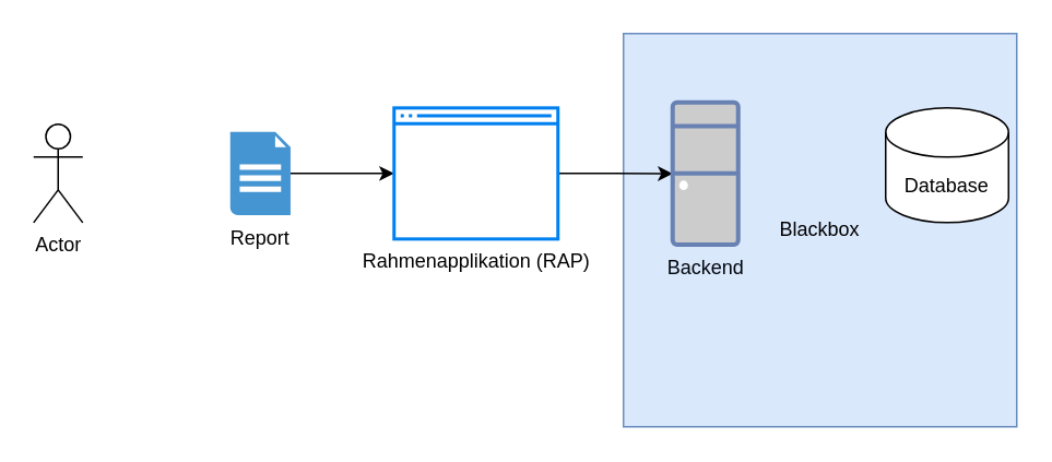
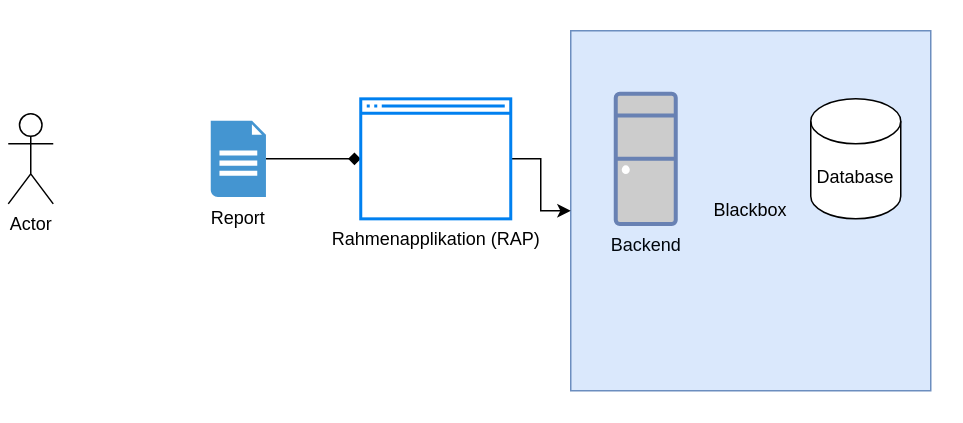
- <mxCell id="9" value="Database&lt;br&gt;" style="shape=cylinder3;whiteSpace=wrap;html=1;boundedLbl=1;backgroundOutline=1;size=15;" vertex="1" parent="1"><mxGeometry x="540" y="65.4" width="75" height="70" as="geometry" /></mxCell>
+ <mxCell id="9" value="Database&lt;br&gt;" style="shape=cylinder3;whiteSpace=wrap;html=1;boundedLbl=1;backgroundOutline=1;size=15;" vertex="1" parent="1"><mxGeometry x="540" y="65.4" width="60" height="80" as="geometry" /></mxCell>
- <mxCell id="3" value="Actor" style="shape=umlActor;verticalLabelPosition=bottom;verticalAlign=top;html=1;outlineConnect=0;" vertex="1" parent="1"><mxGeometry x="20" y="75.4" width="30" height="60" as="geometry" /></mxCell>
+ <mxCell id="3" value="Actor" style="shape=umlActor;verticalLabelPosition=bottom;verticalAlign=top;html=1;outlineConnect=0;" vertex="1" parent="1"><mxGeometry x="5" y="75.4" width="30" height="60" as="geometry" /></mxCell>
- <mxCell id="4" style="edgeStyle=orthogonalEdgeStyle;rounded=0;orthogonalLoop=1;jettySize=auto;html=1;" edge="1" parent="1" source="5" target="7"><mxGeometry relative="1" as="geometry" /></mxCell>
+ <mxCell id="4" style="edgeStyle=orthogonalEdgeStyle;rounded=0;orthogonalLoop=1;jettySize=auto;html=1;endArrow=diamond;" edge="1" parent="1" source="5" target="7"><mxGeometry relative="1" as="geometry" /></mxCell>
- <mxCell id="6" style="edgeStyle=orthogonalEdgeStyle;rounded=0;orthogonalLoop=1;jettySize=auto;html=1;fontColor=#00060D;" edge="1" parent="1" source="7" target="8"><mxGeometry relative="1" as="geometry" /></mxCell>
+ <mxCell id="6" style="edgeStyle=orthogonalEdgeStyle;rounded=0;orthogonalLoop=1;jettySize=auto;html=1;fontColor=#00060D;" edge="1" parent="1" source="7" target="2"><mxGeometry relative="1" as="geometry" /></mxCell>
